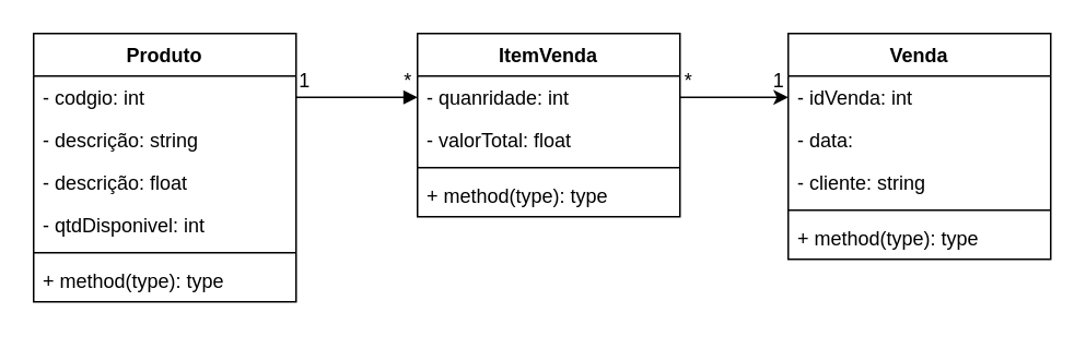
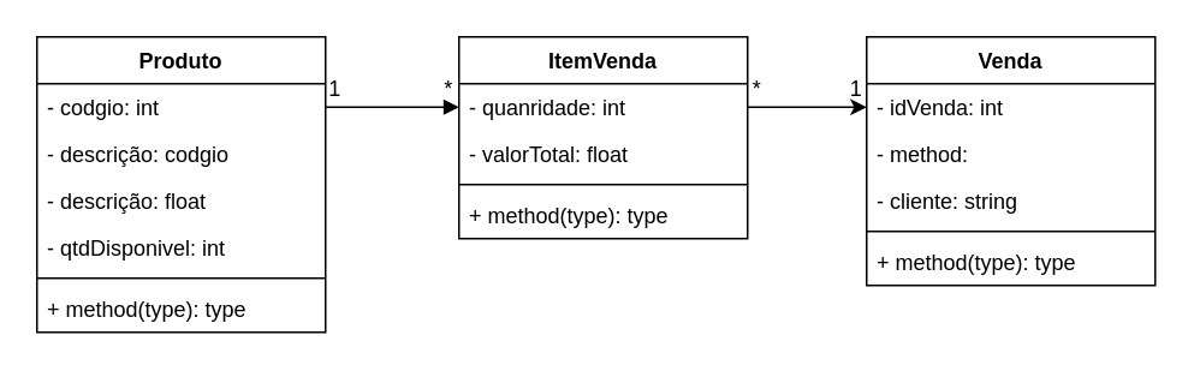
- <mxCell id="4" value="- descrição: string" style="text;strokeColor=none;fillColor=none;align=left;verticalAlign=top;spacingLeft=4;spacingRight=4;overflow=hidden;rotatable=0;points=[[0,0.5],[1,0.5]];portConstraint=eastwest;whiteSpace=wrap;html=1;" vertex="1" parent="2"><mxGeometry y="52" width="160" height="26" as="geometry" /></mxCell>
+ <mxCell id="4" value="- descrição: codgio" style="text;strokeColor=none;fillColor=none;align=left;verticalAlign=top;spacingLeft=4;spacingRight=4;overflow=hidden;rotatable=0;points=[[0,0.5],[1,0.5]];portConstraint=eastwest;whiteSpace=wrap;html=1;" vertex="1" parent="2"><mxGeometry y="52" width="160" height="26" as="geometry" /></mxCell>
- <mxCell id="16" value="- data:" style="text;strokeColor=none;fillColor=none;align=left;verticalAlign=top;spacingLeft=4;spacingRight=4;overflow=hidden;rotatable=0;points=[[0,0.5],[1,0.5]];portConstraint=eastwest;whiteSpace=wrap;html=1;" vertex="1" parent="14"><mxGeometry y="52" width="160" height="26" as="geometry" /></mxCell>
+ <mxCell id="16" value="- method:" style="text;strokeColor=none;fillColor=none;align=left;verticalAlign=top;spacingLeft=4;spacingRight=4;overflow=hidden;rotatable=0;points=[[0,0.5],[1,0.5]];portConstraint=eastwest;whiteSpace=wrap;html=1;" vertex="1" parent="14"><mxGeometry y="52" width="160" height="26" as="geometry" /></mxCell>
